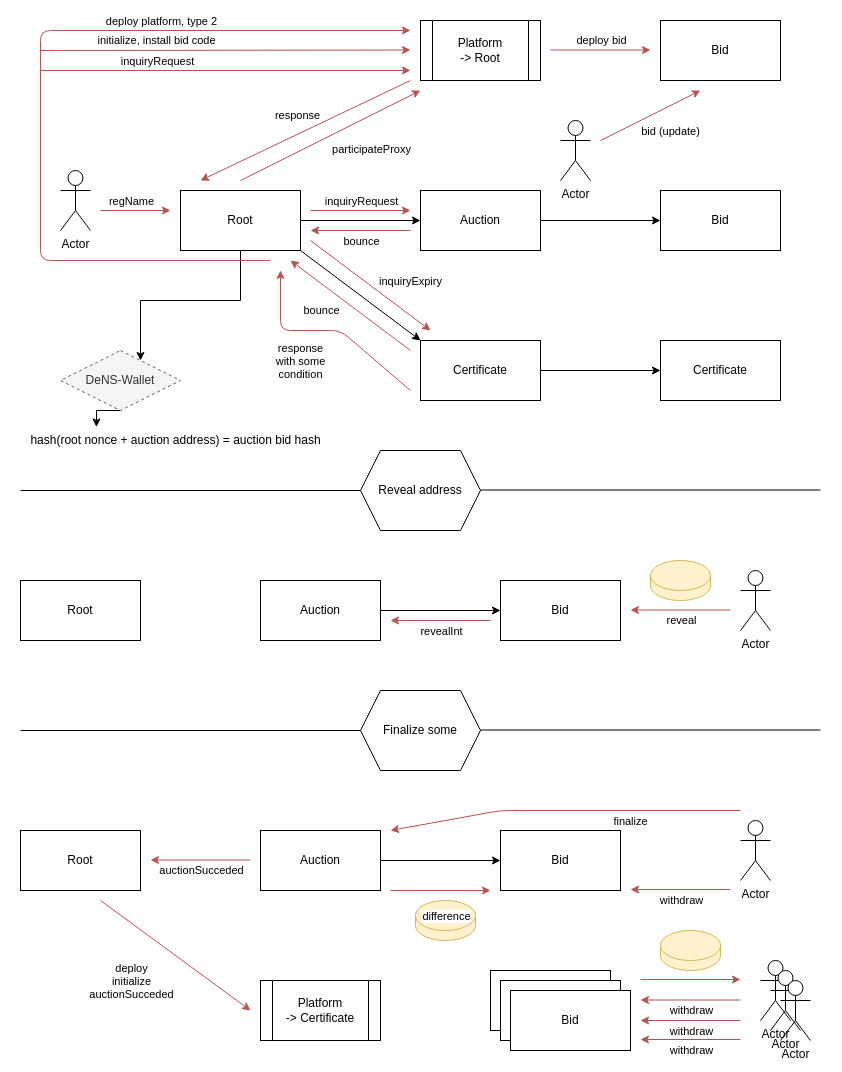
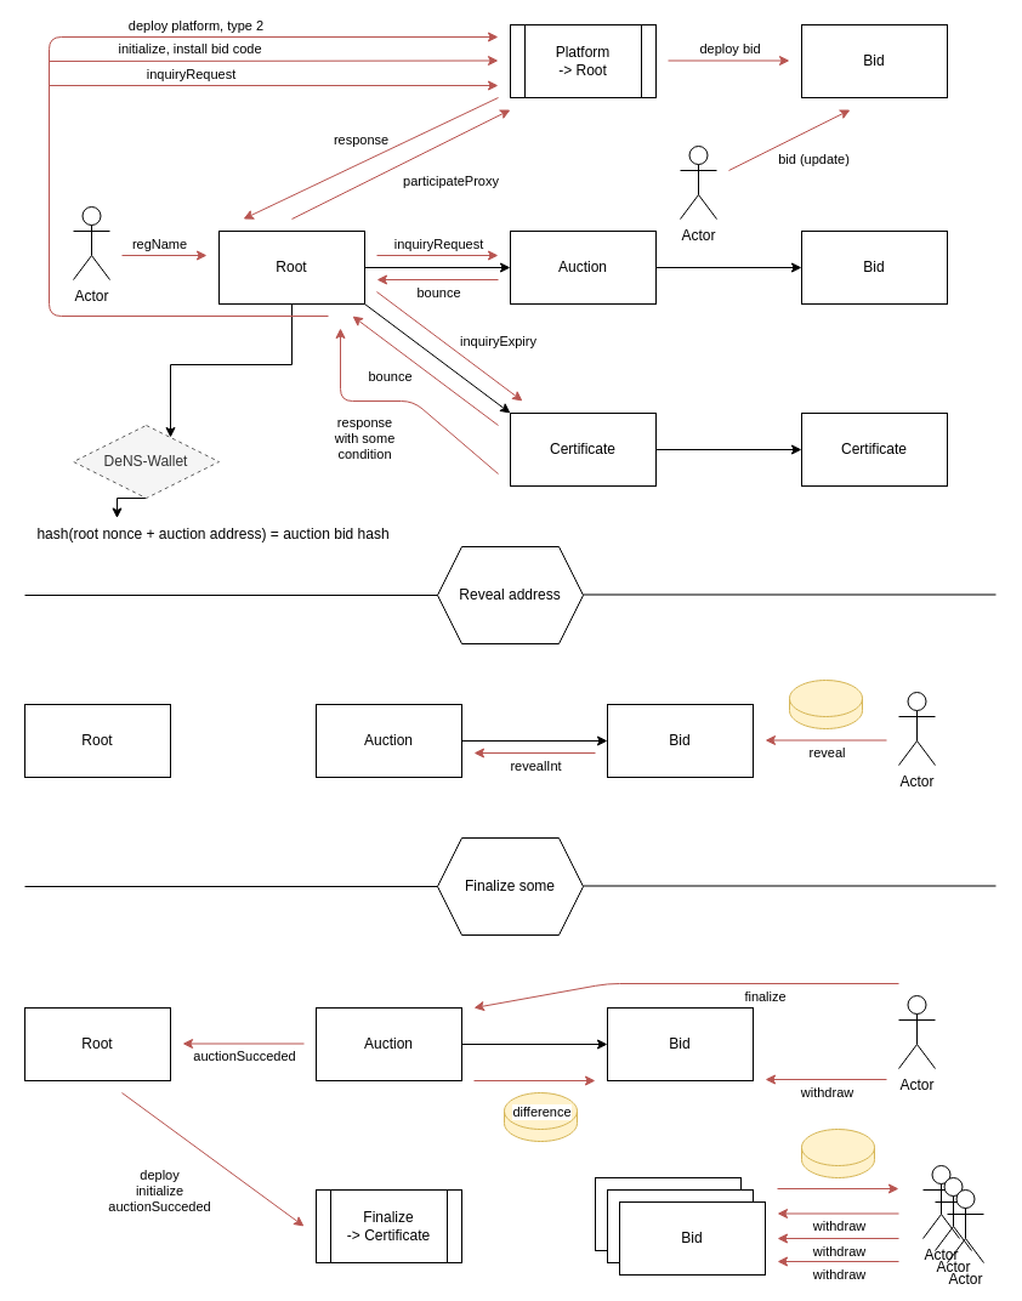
- <mxCell id="72" value="Platform&lt;br&gt;-&amp;gt; Certificate" style="shape=process;whiteSpace=wrap;html=1;backgroundOutline=1;" vertex="1" parent="1"><mxGeometry x="260" y="980" width="120" height="60" as="geometry" /></mxCell>
+ <mxCell id="72" value="Finalize&lt;br&gt;-&amp;gt; Certificate" style="shape=process;whiteSpace=wrap;html=1;backgroundOutline=1;" vertex="1" parent="1"><mxGeometry x="260" y="980" width="120" height="60" as="geometry" /></mxCell>
